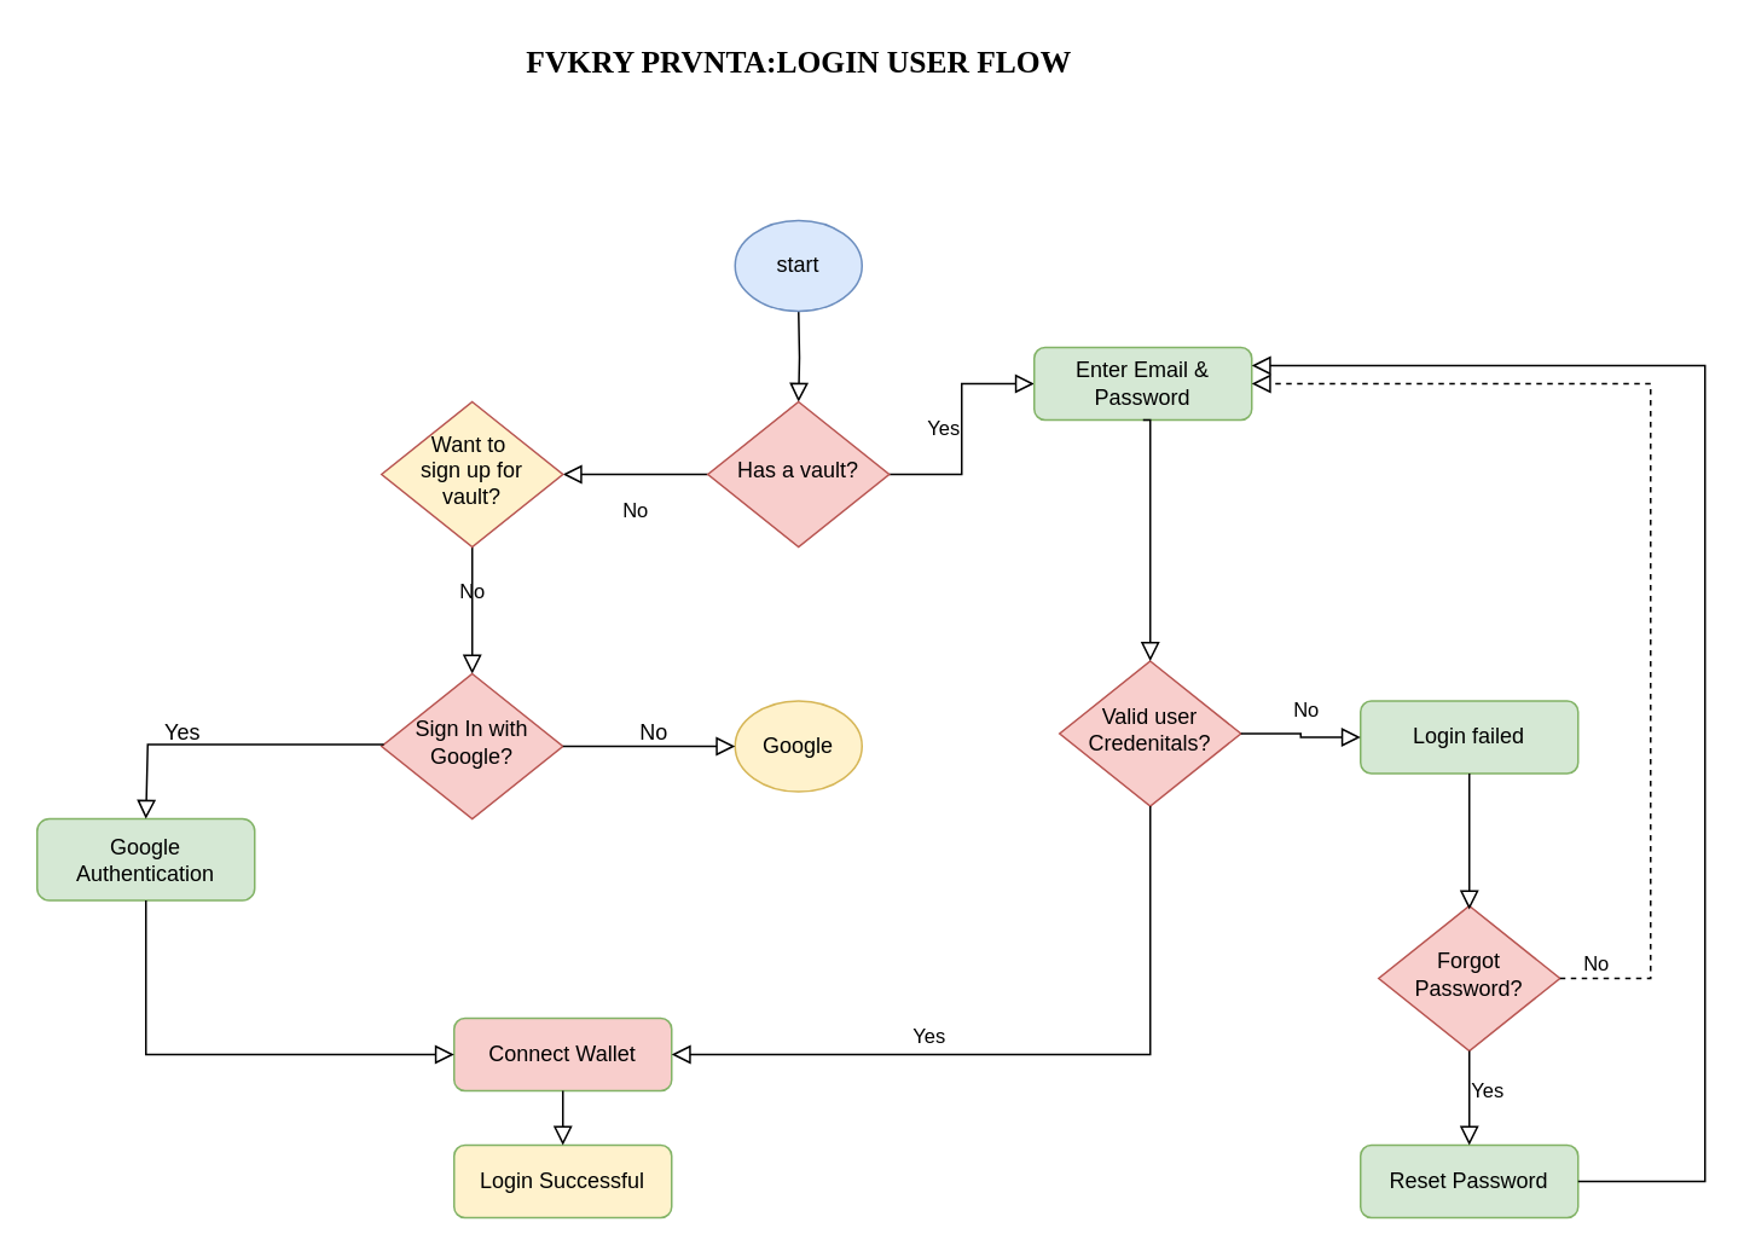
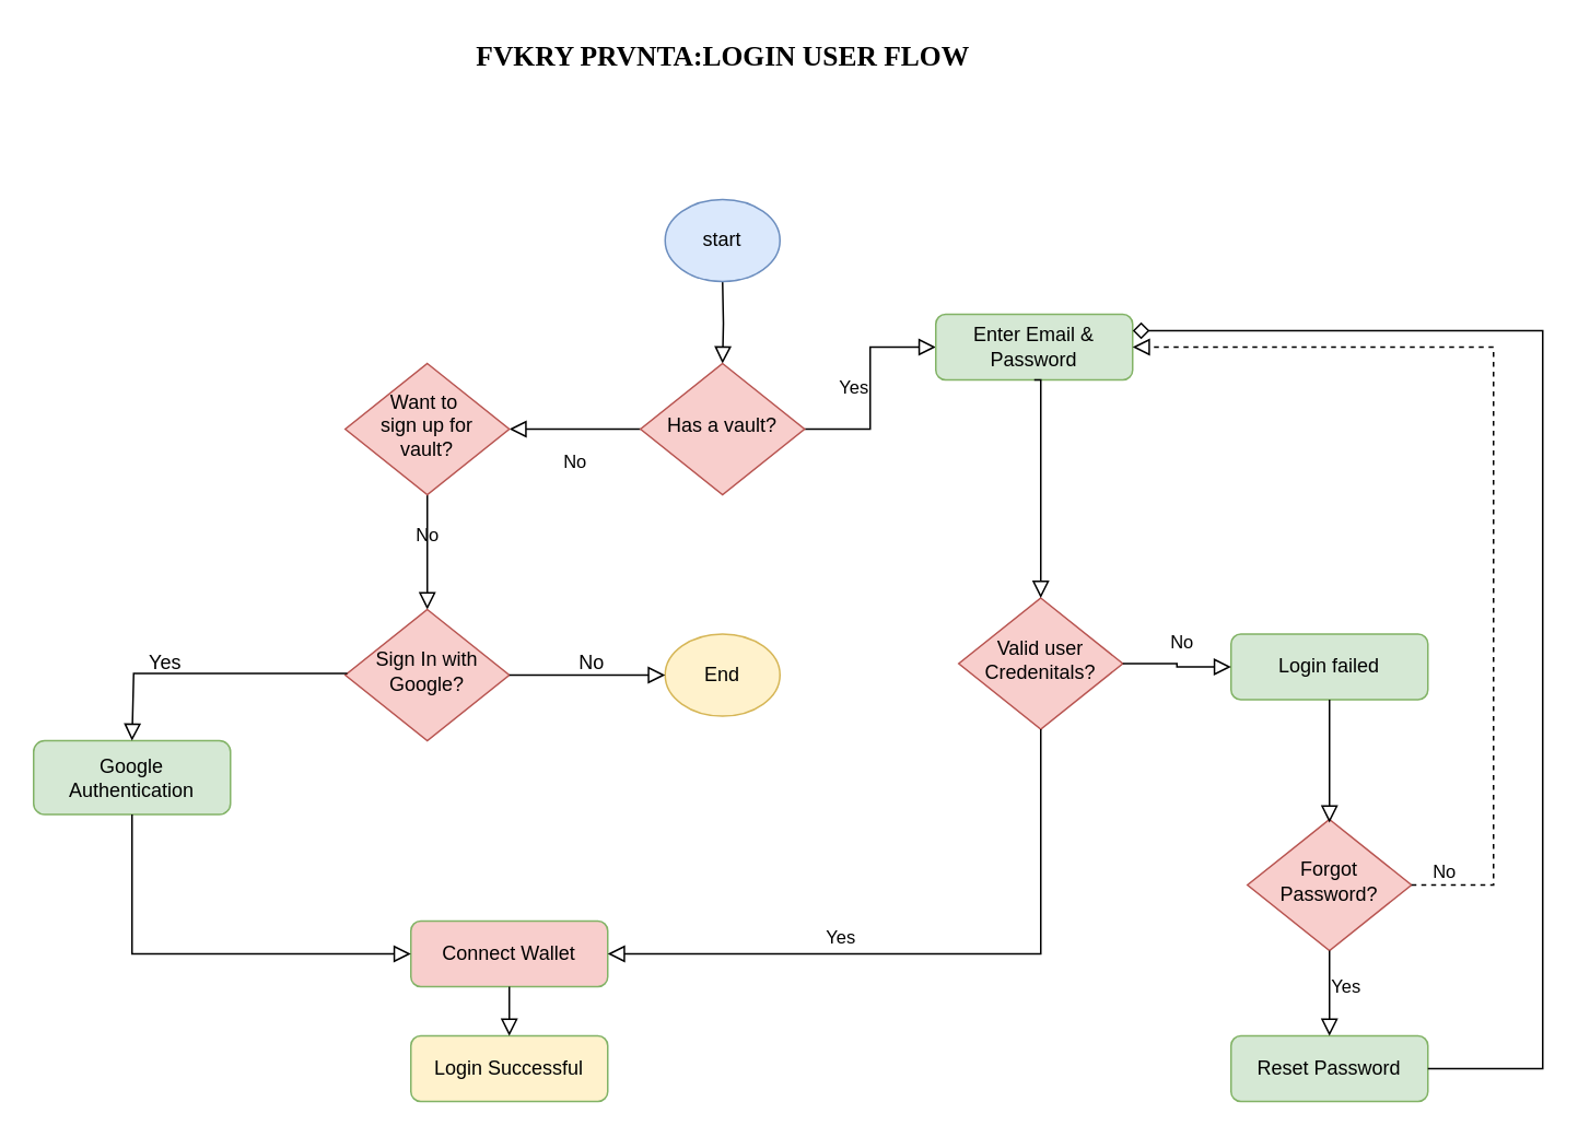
- <mxCell id="29" value="" style="rounded=0;html=1;jettySize=auto;orthogonalLoop=1;fontSize=11;endArrow=block;endFill=0;endSize=8;strokeWidth=1;shadow=0;labelBackgroundColor=none;edgeStyle=orthogonalEdgeStyle;exitX=1;exitY=0.5;exitDx=0;exitDy=0;entryX=1;entryY=0.25;entryDx=0;entryDy=0;" edge="1" parent="1" source="26" target="6"><mxGeometry y="20" relative="1" as="geometry"><mxPoint as="offset" /><mxPoint x="930" y="401" as="sourcePoint" /><mxPoint x="850" y="401" as="targetPoint" /><Array as="points"><mxPoint x="940" y="651" /><mxPoint x="940" y="201" /></Array></mxGeometry></mxCell>
+ <mxCell id="29" value="" style="rounded=0;html=1;jettySize=auto;orthogonalLoop=1;fontSize=11;endArrow=diamond;endFill=0;endSize=8;strokeWidth=1;shadow=0;labelBackgroundColor=none;edgeStyle=orthogonalEdgeStyle;exitX=1;exitY=0.5;exitDx=0;exitDy=0;entryX=1;entryY=0.25;entryDx=0;entryDy=0;" edge="1" parent="1" source="26" target="6"><mxGeometry y="20" relative="1" as="geometry"><mxPoint as="offset" /><mxPoint x="930" y="401" as="sourcePoint" /><mxPoint x="850" y="401" as="targetPoint" /><Array as="points"><mxPoint x="940" y="651" /><mxPoint x="940" y="201" /></Array></mxGeometry></mxCell>
- <mxCell id="8" value="Want to&amp;nbsp;&lt;div&gt;sign up for vault?&lt;/div&gt;" style="rhombus;whiteSpace=wrap;html=1;shadow=0;fontFamily=Helvetica;fontSize=12;align=center;strokeWidth=1;spacing=6;spacingTop=-4;fillColor=#fff2cc;strokeColor=#b85450;" parent="1" vertex="1"><mxGeometry x="210" y="221" width="100" height="80" as="geometry" /></mxCell>
+ <mxCell id="8" value="Want to&amp;nbsp;&lt;div&gt;sign up for vault?&lt;/div&gt;" style="rhombus;whiteSpace=wrap;html=1;shadow=0;fontFamily=Helvetica;fontSize=12;align=center;strokeWidth=1;spacing=6;spacingTop=-4;fillColor=#f8cecc;strokeColor=#b85450;" parent="1" vertex="1"><mxGeometry x="210" y="221" width="100" height="80" as="geometry" /></mxCell>
- <mxCell id="10" value="Google" style="ellipse;whiteSpace=wrap;html=1;fillColor=#fff2cc;strokeColor=#d6b656;" vertex="1" parent="1"><mxGeometry x="405" y="386" width="70" height="50" as="geometry" /></mxCell>
+ <mxCell id="10" value="End" style="ellipse;whiteSpace=wrap;html=1;fillColor=#fff2cc;strokeColor=#d6b656;" vertex="1" parent="1"><mxGeometry x="405" y="386" width="70" height="50" as="geometry" /></mxCell>
